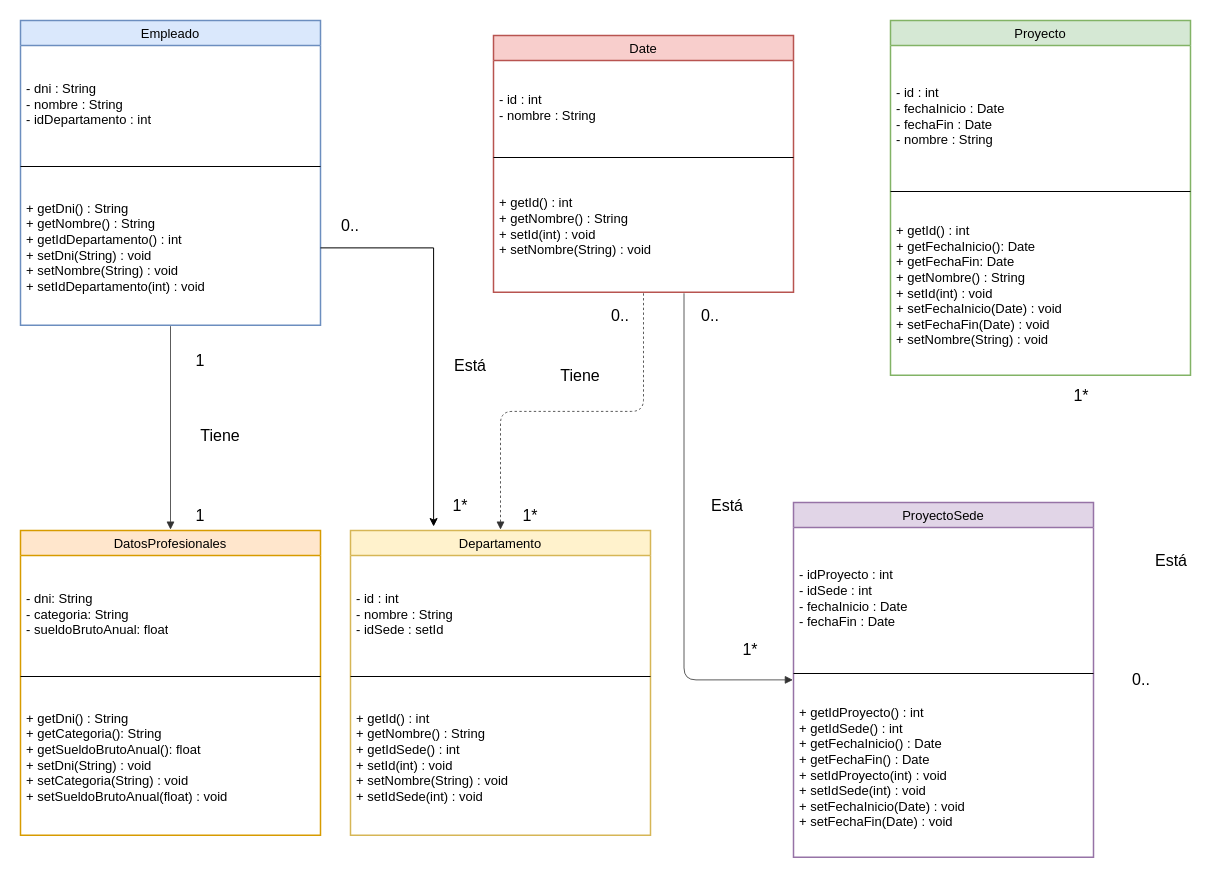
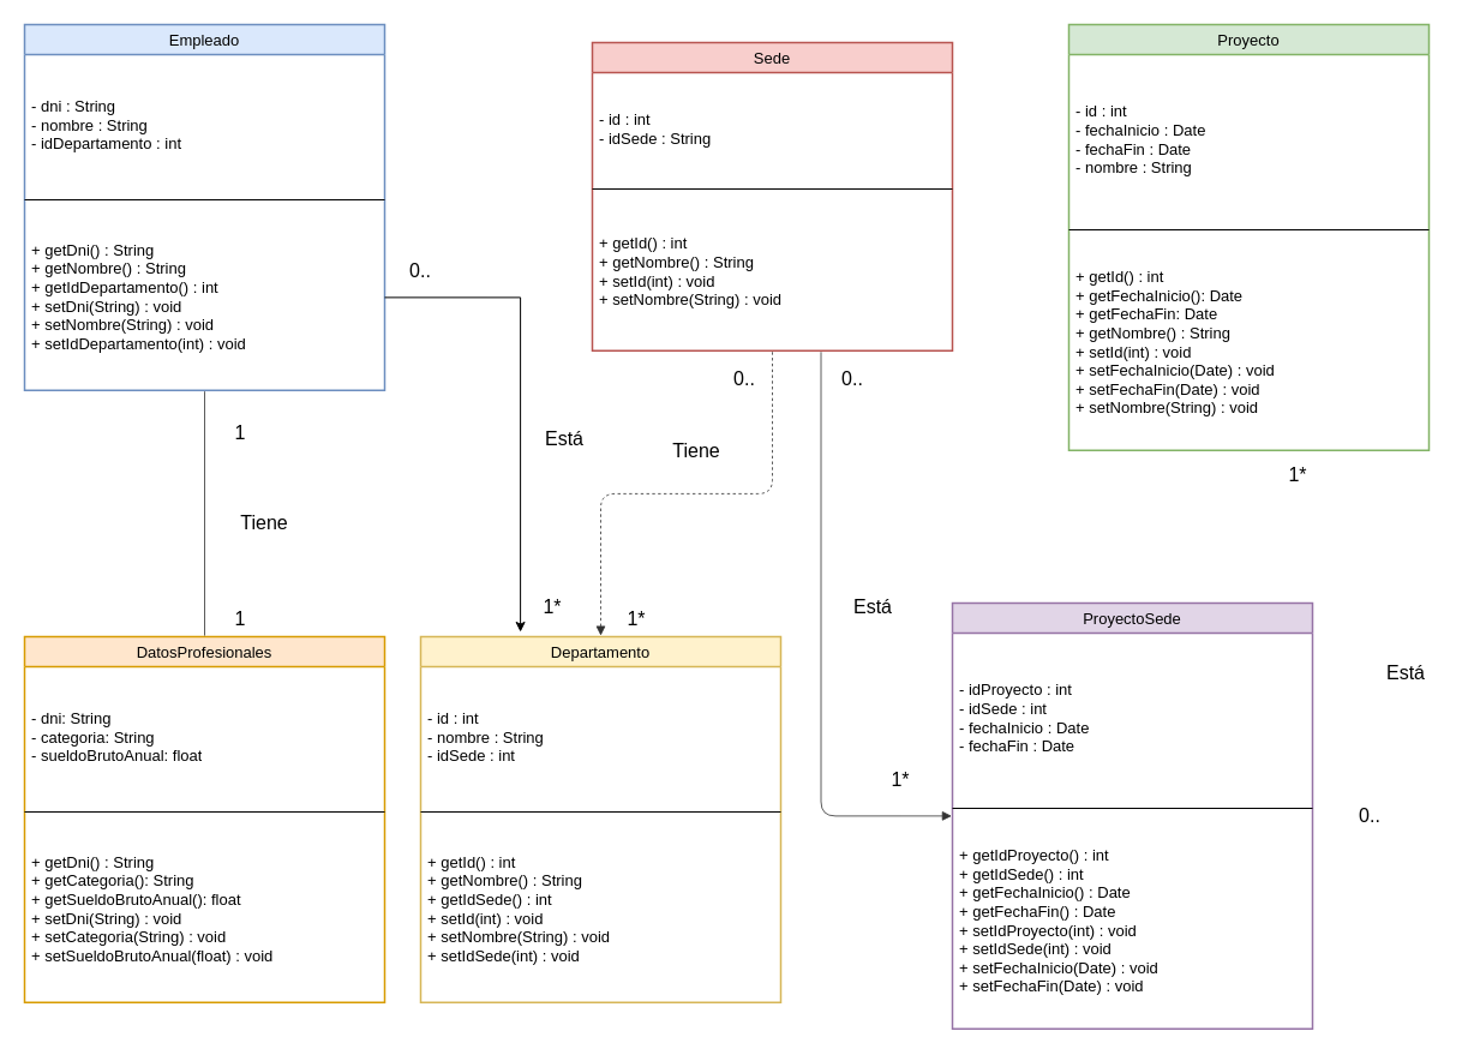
- <mxCell id="10" value="Date" style="html=1;overflow=block;blockSpacing=1;swimlane;childLayout=stackLayout;horizontal=1;horizontalStack=0;resizeParent=1;resizeParentMax=0;resizeLast=0;collapsible=0;fontStyle=0;marginBottom=0;swimlaneFillColor=#ffffff;startSize=25;whiteSpace=wrap;fontSize=13;align=center;spacing=0;strokeColor=#b85450;strokeOpacity=100;fillOpacity=100;fillColor=#f8cecc;strokeWidth=1.5;" parent="1" vertex="1"><mxGeometry x="493" y="35" width="300" height="256.75" as="geometry" /></mxCell>
+ <mxCell id="10" value="Sede" style="html=1;overflow=block;blockSpacing=1;swimlane;childLayout=stackLayout;horizontal=1;horizontalStack=0;resizeParent=1;resizeParentMax=0;resizeLast=0;collapsible=0;fontStyle=0;marginBottom=0;swimlaneFillColor=#ffffff;startSize=25;whiteSpace=wrap;fontSize=13;align=center;spacing=0;strokeColor=#b85450;strokeOpacity=100;fillOpacity=100;fillColor=#f8cecc;strokeWidth=1.5;" parent="1" vertex="1"><mxGeometry x="493" y="35" width="300" height="256.75" as="geometry" /></mxCell>
- <mxCell id="11" value="- id : int&#10;- nombre : String" style="part=1;html=1;resizeHeight=0;strokeColor=none;fillColor=none;align=left;verticalAlign=middle;spacingLeft=4;spacingRight=4;overflow=hidden;rotatable=0;points=[[0,0.5],[1,0.5]];portConstraint=eastwest;swimlaneFillColor=#ffffff;strokeOpacity=100;fillOpacity=100;whiteSpace=wrap;fontSize=13;" parent="10" vertex="1"><mxGeometry y="25" width="300" height="93" as="geometry" /></mxCell>
+ <mxCell id="11" value="- id : int&#10;- idSede : String" style="part=1;html=1;resizeHeight=0;strokeColor=none;fillColor=none;align=left;verticalAlign=middle;spacingLeft=4;spacingRight=4;overflow=hidden;rotatable=0;points=[[0,0.5],[1,0.5]];portConstraint=eastwest;swimlaneFillColor=#ffffff;strokeOpacity=100;fillOpacity=100;whiteSpace=wrap;fontSize=13;" parent="10" vertex="1"><mxGeometry y="25" width="300" height="93" as="geometry" /></mxCell>
- <mxCell id="28" value="" style="html=1;jettySize=18;whiteSpace=wrap;fontSize=13;strokeColor=#333333;strokeOpacity=100;strokeWidth=0.8;rounded=1;arcSize=24;edgeStyle=orthogonalEdgeStyle;startArrow=none;endArrow=block;endFill=1;exitX=0.5;exitY=1.003;exitPerimeter=0;entryX=0.5;entryY=-0.003;entryPerimeter=0;lucidId=33.JXcC.a~SP;" parent="1" source="18" target="2" edge="1"><mxGeometry width="100" height="100" relative="1" as="geometry"><Array as="points" /></mxGeometry></mxCell>
+ <mxCell id="28" value="" style="html=1;jettySize=18;whiteSpace=wrap;fontSize=13;strokeColor=#333333;strokeOpacity=100;strokeWidth=0.8;rounded=1;arcSize=24;edgeStyle=orthogonalEdgeStyle;startArrow=none;endArrow=none;endFill=1;exitX=0.5;exitY=1.003;exitPerimeter=0;entryX=0.5;entryY=-0.003;entryPerimeter=0;lucidId=33.JXcC.a~SP;" parent="1" source="18" target="2" edge="1"><mxGeometry width="100" height="100" relative="1" as="geometry"><Array as="points" /></mxGeometry></mxCell>
- <mxCell id="15" value="- id : int&#10;- nombre : String&#10;- idSede : setId" style="part=1;html=1;resizeHeight=0;strokeColor=none;fillColor=none;align=left;verticalAlign=middle;spacingLeft=4;spacingRight=4;overflow=hidden;rotatable=0;points=[[0,0.5],[1,0.5]];portConstraint=eastwest;swimlaneFillColor=#ffffff;strokeOpacity=100;fillOpacity=100;whiteSpace=wrap;fontSize=13;" parent="14" vertex="1"><mxGeometry y="25" width="300" height="117" as="geometry" /></mxCell>
+ <mxCell id="15" value="- id : int&#10;- nombre : String&#10;- idSede : int" style="part=1;html=1;resizeHeight=0;strokeColor=none;fillColor=none;align=left;verticalAlign=middle;spacingLeft=4;spacingRight=4;overflow=hidden;rotatable=0;points=[[0,0.5],[1,0.5]];portConstraint=eastwest;swimlaneFillColor=#ffffff;strokeOpacity=100;fillOpacity=100;whiteSpace=wrap;fontSize=13;" parent="14" vertex="1"><mxGeometry y="25" width="300" height="117" as="geometry" /></mxCell>
